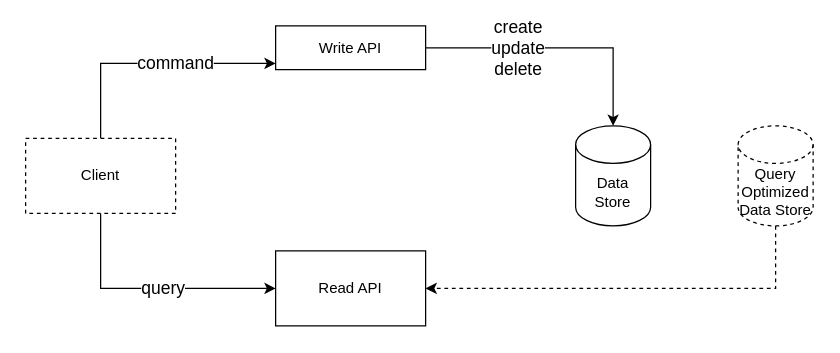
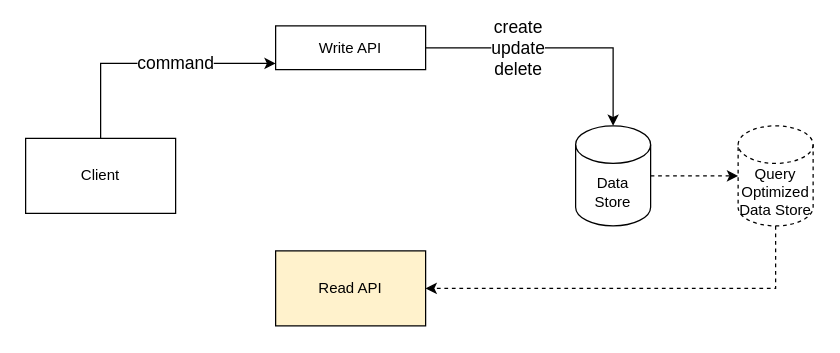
- <mxCell id="3" value="Client" style="rounded=0;whiteSpace=wrap;html=1;dashed=1;" parent="1" vertex="1"><mxGeometry x="20" y="110" width="120" height="60" as="geometry" /></mxCell>
+ <mxCell id="3" value="Client" style="rounded=0;whiteSpace=wrap;html=1;" parent="1" vertex="1"><mxGeometry x="20" y="110" width="120" height="60" as="geometry" /></mxCell>
+ <mxCell id="8" style="edgeStyle=orthogonalEdgeStyle;rounded=0;orthogonalLoop=1;jettySize=auto;html=1;dashed=1;" parent="1" source="9" target="11" edge="1"><mxGeometry relative="1" as="geometry" /></mxCell>
- <mxCell id="6" value="query" style="edgeStyle=orthogonalEdgeStyle;rounded=0;orthogonalLoop=1;jettySize=auto;html=1;fontSize=14;" parent="1" source="3" target="7" edge="1"><mxGeometry x="0.1" relative="1" as="geometry"><Array as="points"><mxPoint x="80" y="230" /></Array><mxPoint as="offset" /></mxGeometry></mxCell>
- <mxCell id="7" value="Read API" style="rounded=0;whiteSpace=wrap;html=1;" parent="1" vertex="1"><mxGeometry x="220" y="200" width="120" height="60" as="geometry" /></mxCell>
+ <mxCell id="7" value="Read API" style="rounded=0;whiteSpace=wrap;html=1;fillColor=#fff2cc;" parent="1" vertex="1"><mxGeometry x="220" y="200" width="120" height="60" as="geometry" /></mxCell>
